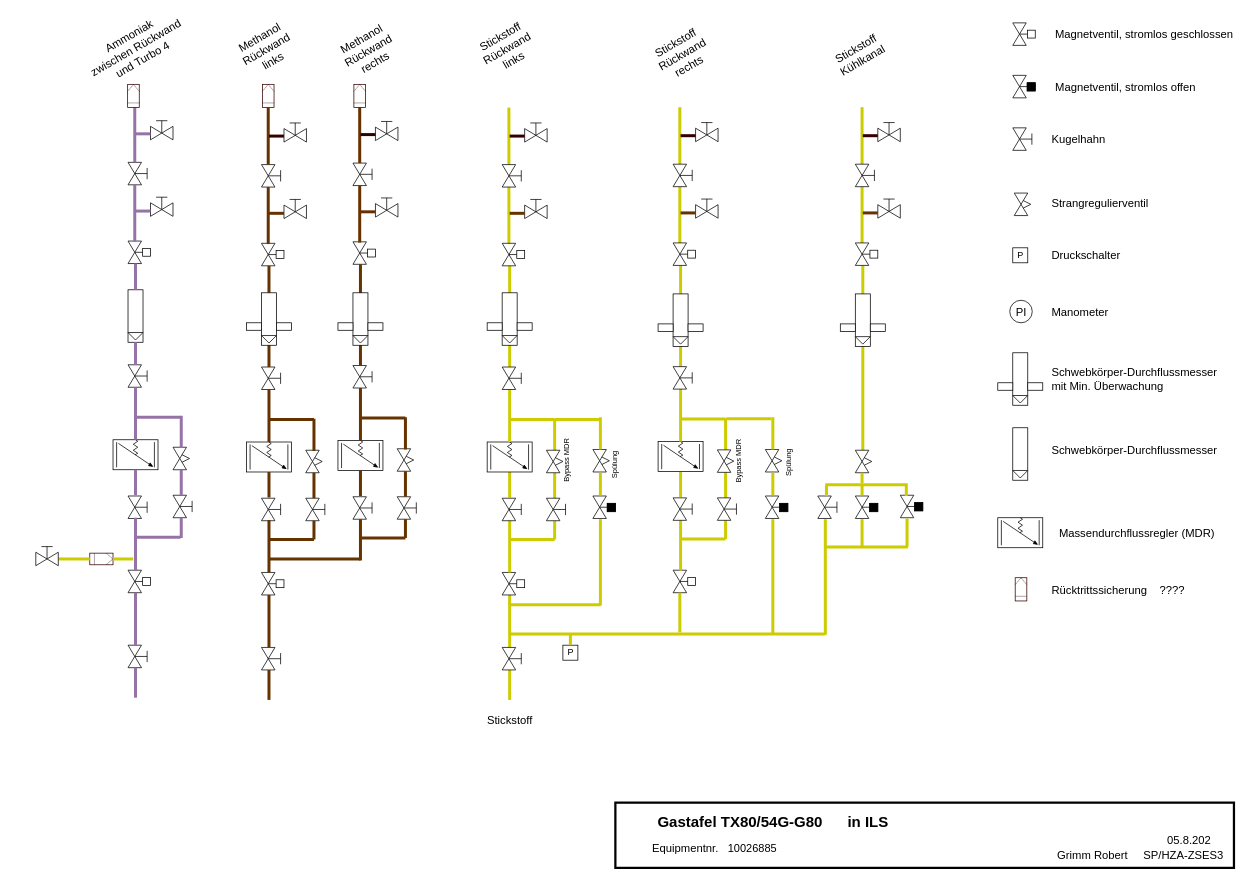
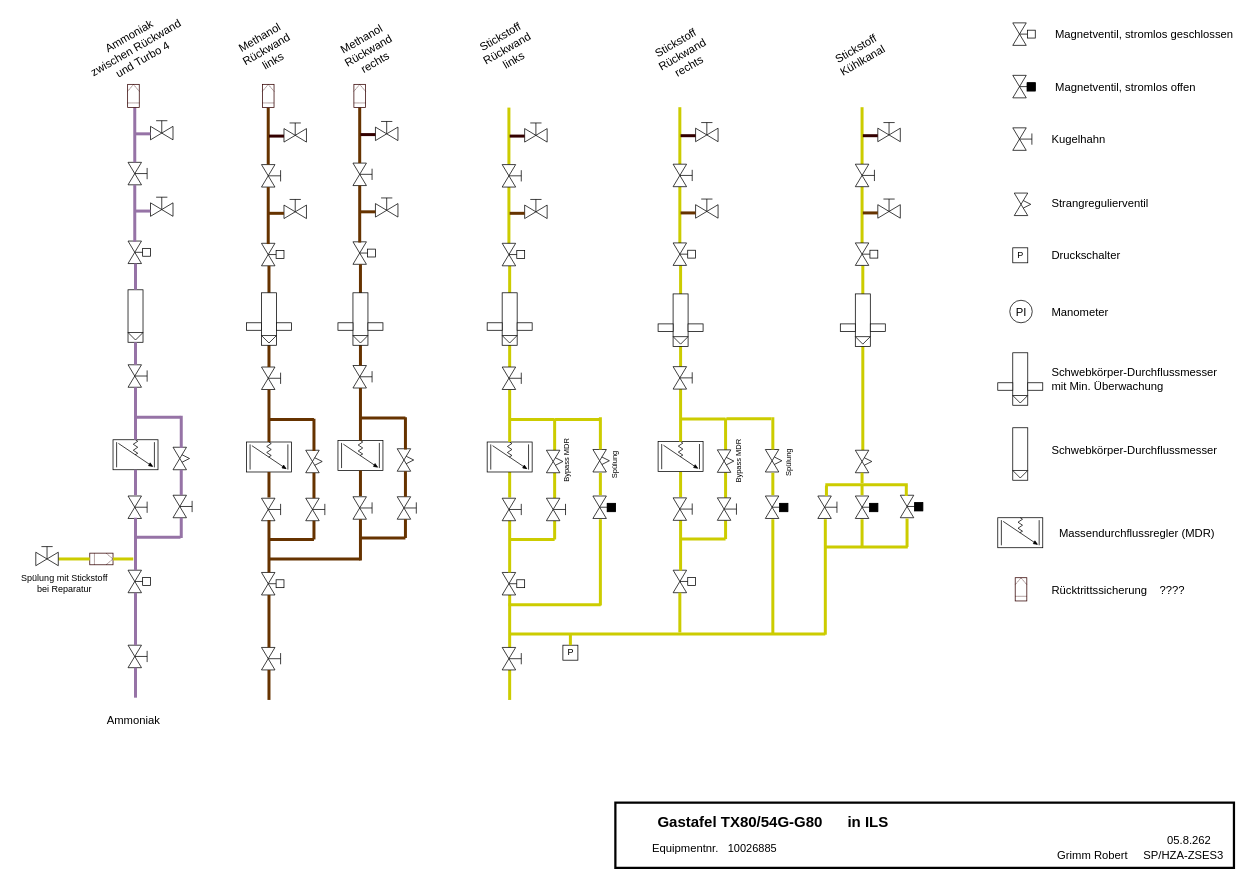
+ <mxCell id="134" value="Spülung mit Stickstoff&lt;br&gt;bei Reparatur" style="text;html=1;align=center;verticalAlign=middle;resizable=0;points=[];autosize=1;strokeColor=none;" vertex="1" parent="1"><mxGeometry x="20" y="753" width="130" height="30" as="geometry" /></mxCell>
+ <mxCell id="319" value="Ammoniak" style="text;html=1;align=center;verticalAlign=middle;resizable=0;points=[];autosize=1;strokeColor=none;fontSize=15;" vertex="1" parent="1"><mxGeometry x="132.25" y="940" width="90" height="20" as="geometry" /></mxCell>
- <mxCell id="320" value="Stickstoff" style="text;html=1;align=center;verticalAlign=middle;resizable=0;points=[];autosize=1;strokeColor=none;fontSize=15;" vertex="1" parent="1"><mxGeometry x="639" y="940" width="80" height="20" as="geometry" /></mxCell>
- <mxCell id="322" value="05.8.202" style="text;html=1;align=center;verticalAlign=middle;resizable=0;points=[];autosize=1;strokeColor=none;fontSize=15;" vertex="1" parent="1"><mxGeometry x="1540" y="1100" width="90" height="20" as="geometry" /></mxCell>
+ <mxCell id="322" value="05.8.262" style="text;html=1;align=center;verticalAlign=middle;resizable=0;points=[];autosize=1;strokeColor=none;fontSize=15;" vertex="1" parent="1"><mxGeometry x="1540" y="1100" width="90" height="20" as="geometry" /></mxCell>
